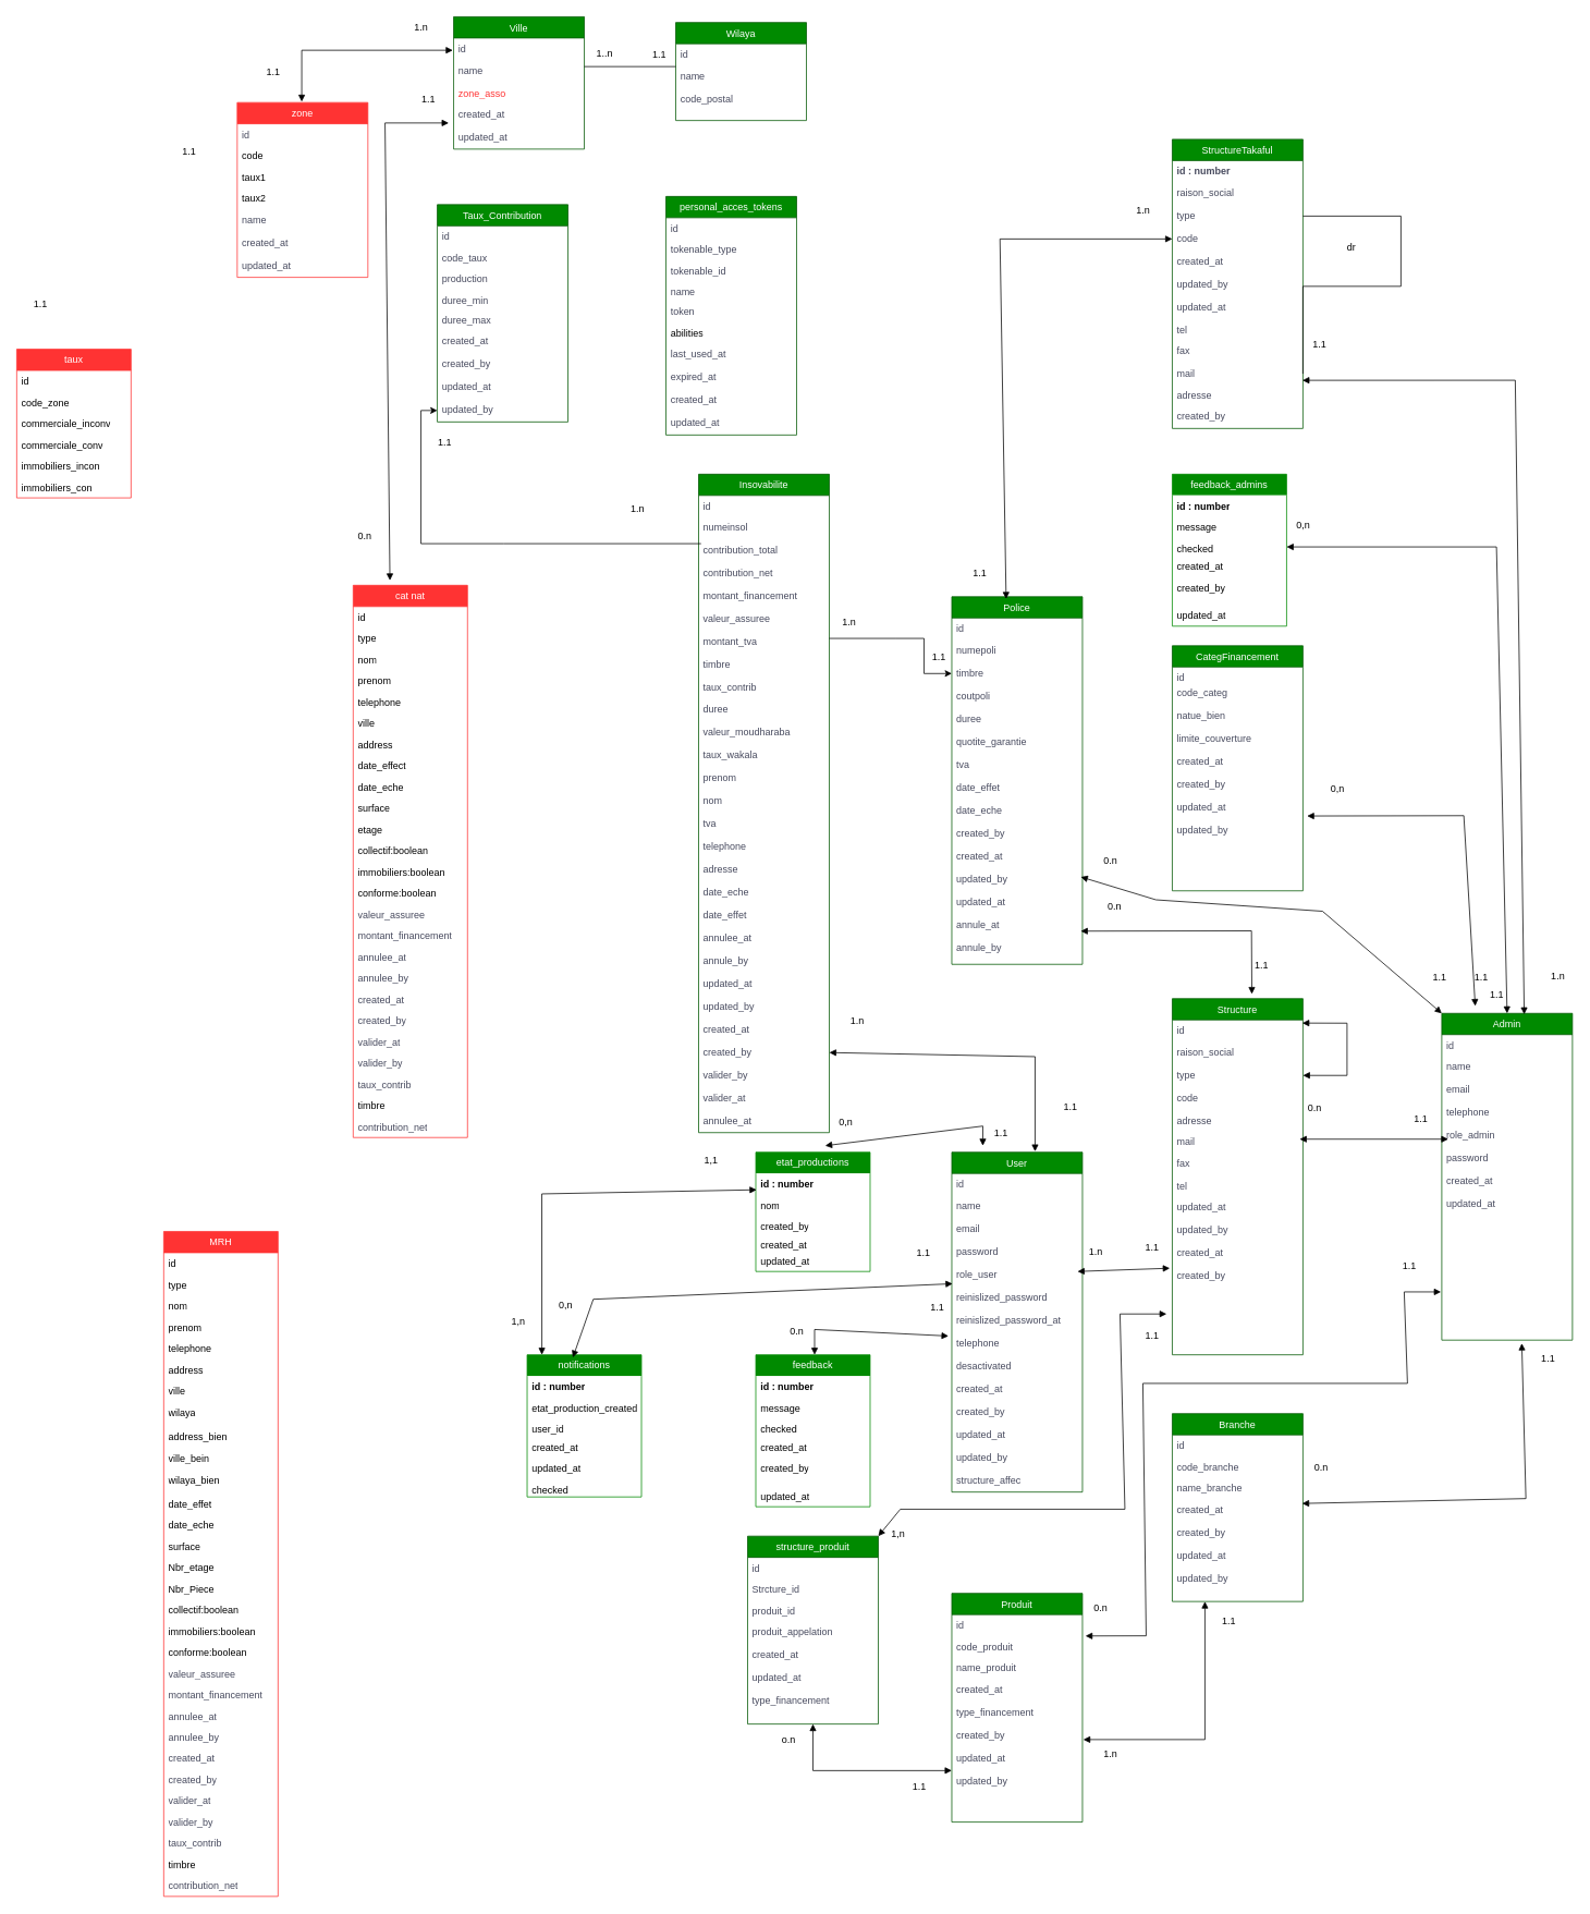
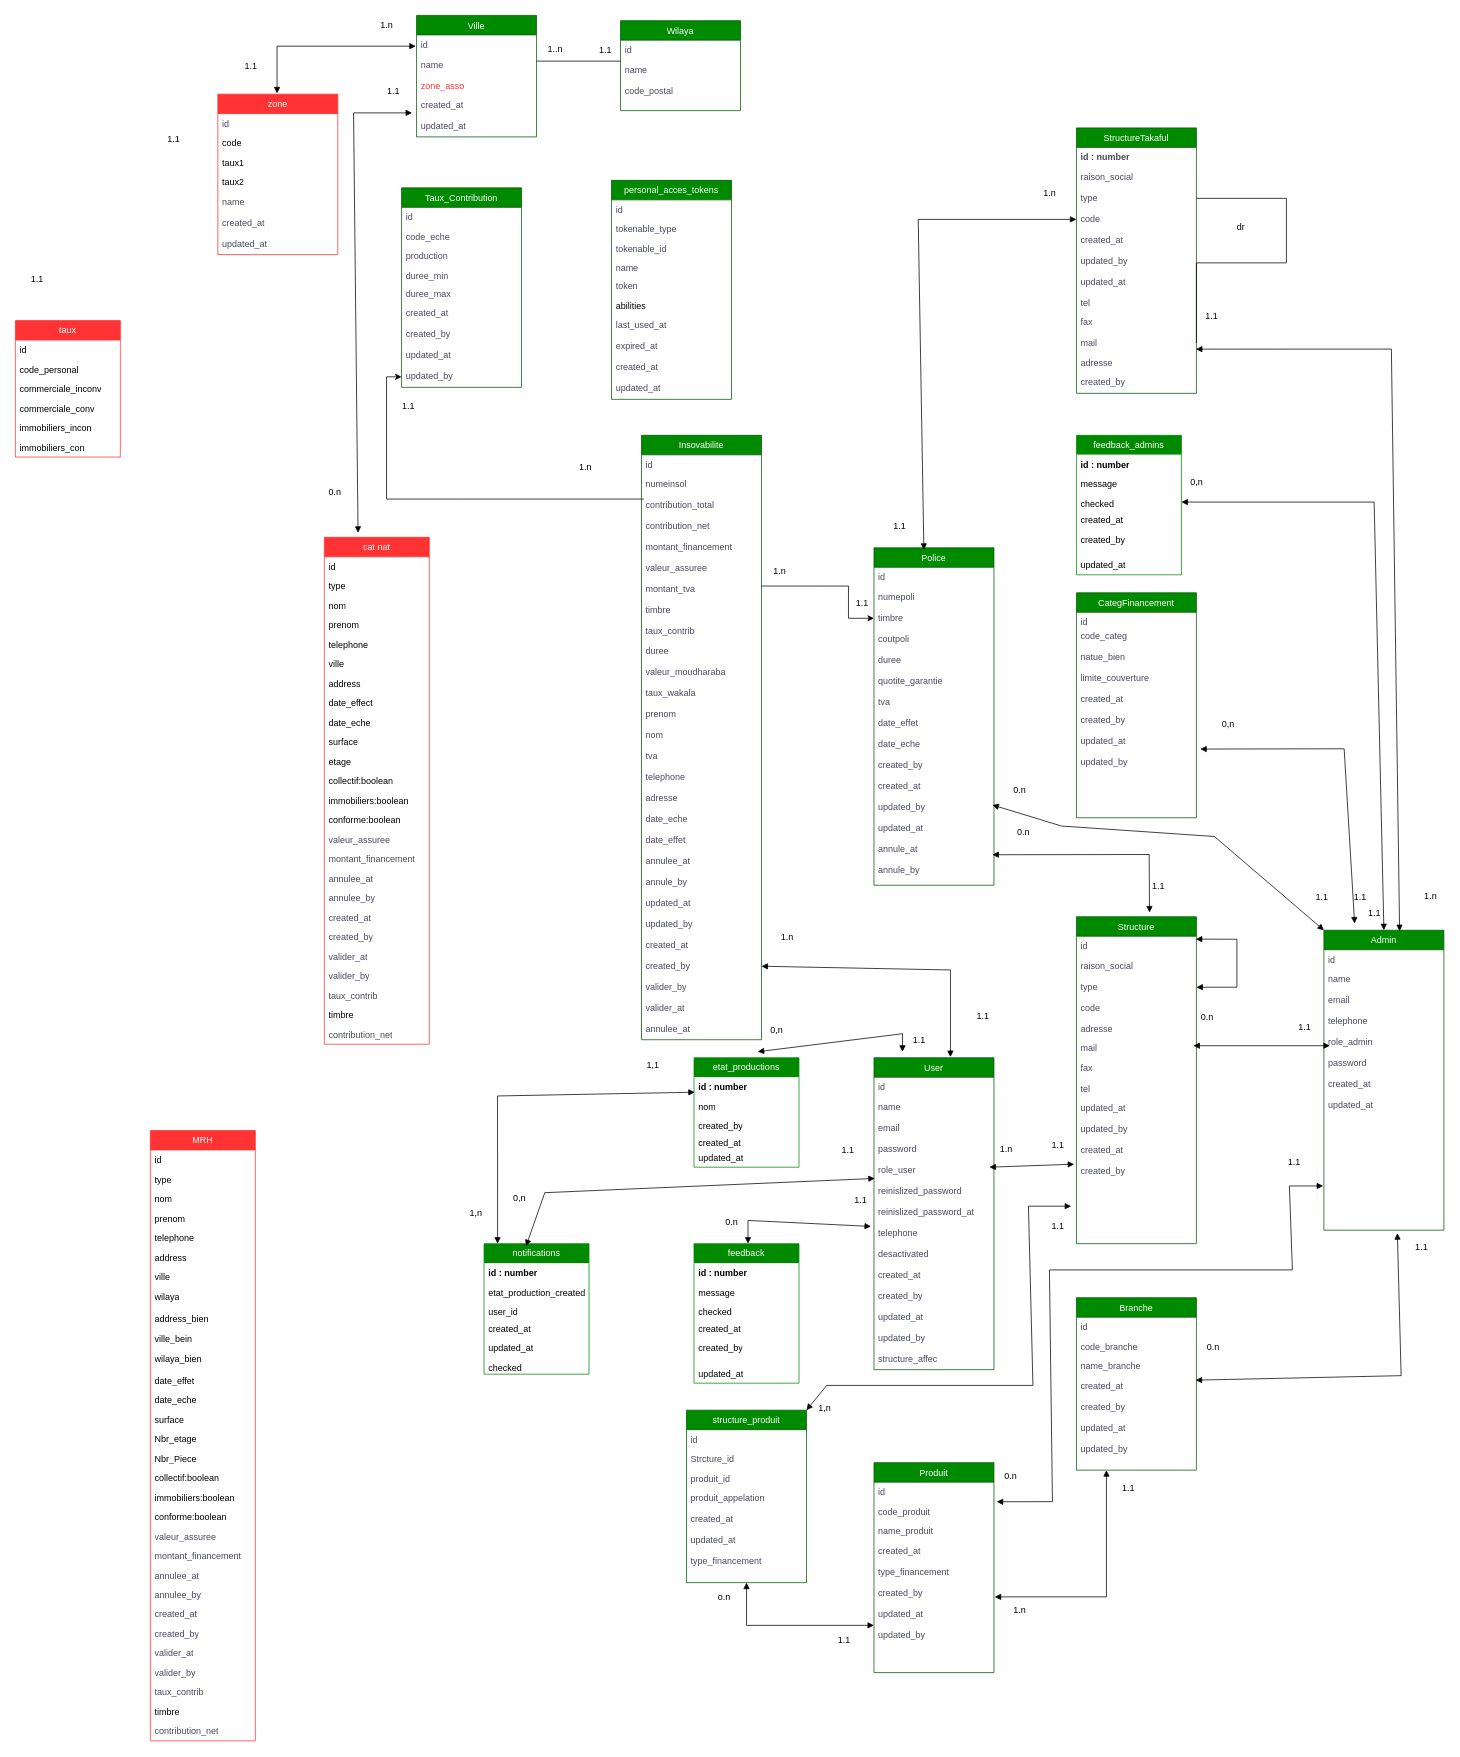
- <mxCell id="163" value="code_taux" style="text;align=left;verticalAlign=top;spacingLeft=4;spacingRight=4;overflow=hidden;rotatable=0;points=[[0,0.5],[1,0.5]];portConstraint=eastwest;rounded=0;shadow=0;html=0;labelBackgroundColor=none;fontColor=#46495D;" parent="161" vertex="1"><mxGeometry y="52" width="160" height="26" as="geometry" /></mxCell>
+ <mxCell id="163" value="code_eche" style="text;align=left;verticalAlign=top;spacingLeft=4;spacingRight=4;overflow=hidden;rotatable=0;points=[[0,0.5],[1,0.5]];portConstraint=eastwest;rounded=0;shadow=0;html=0;labelBackgroundColor=none;fontColor=#46495D;" parent="161" vertex="1"><mxGeometry y="52" width="160" height="26" as="geometry" /></mxCell>
- <mxCell id="296" value="code_zone" style="text;strokeColor=none;fillColor=none;align=left;verticalAlign=top;spacingLeft=4;spacingRight=4;overflow=hidden;rotatable=0;points=[[0,0.5],[1,0.5]];portConstraint=eastwest;whiteSpace=wrap;html=1;" parent="294" vertex="1"><mxGeometry y="52" width="140" height="26" as="geometry" /></mxCell>
+ <mxCell id="296" value="code_personal" style="text;strokeColor=none;fillColor=none;align=left;verticalAlign=top;spacingLeft=4;spacingRight=4;overflow=hidden;rotatable=0;points=[[0,0.5],[1,0.5]];portConstraint=eastwest;whiteSpace=wrap;html=1;" parent="294" vertex="1"><mxGeometry y="52" width="140" height="26" as="geometry" /></mxCell>
